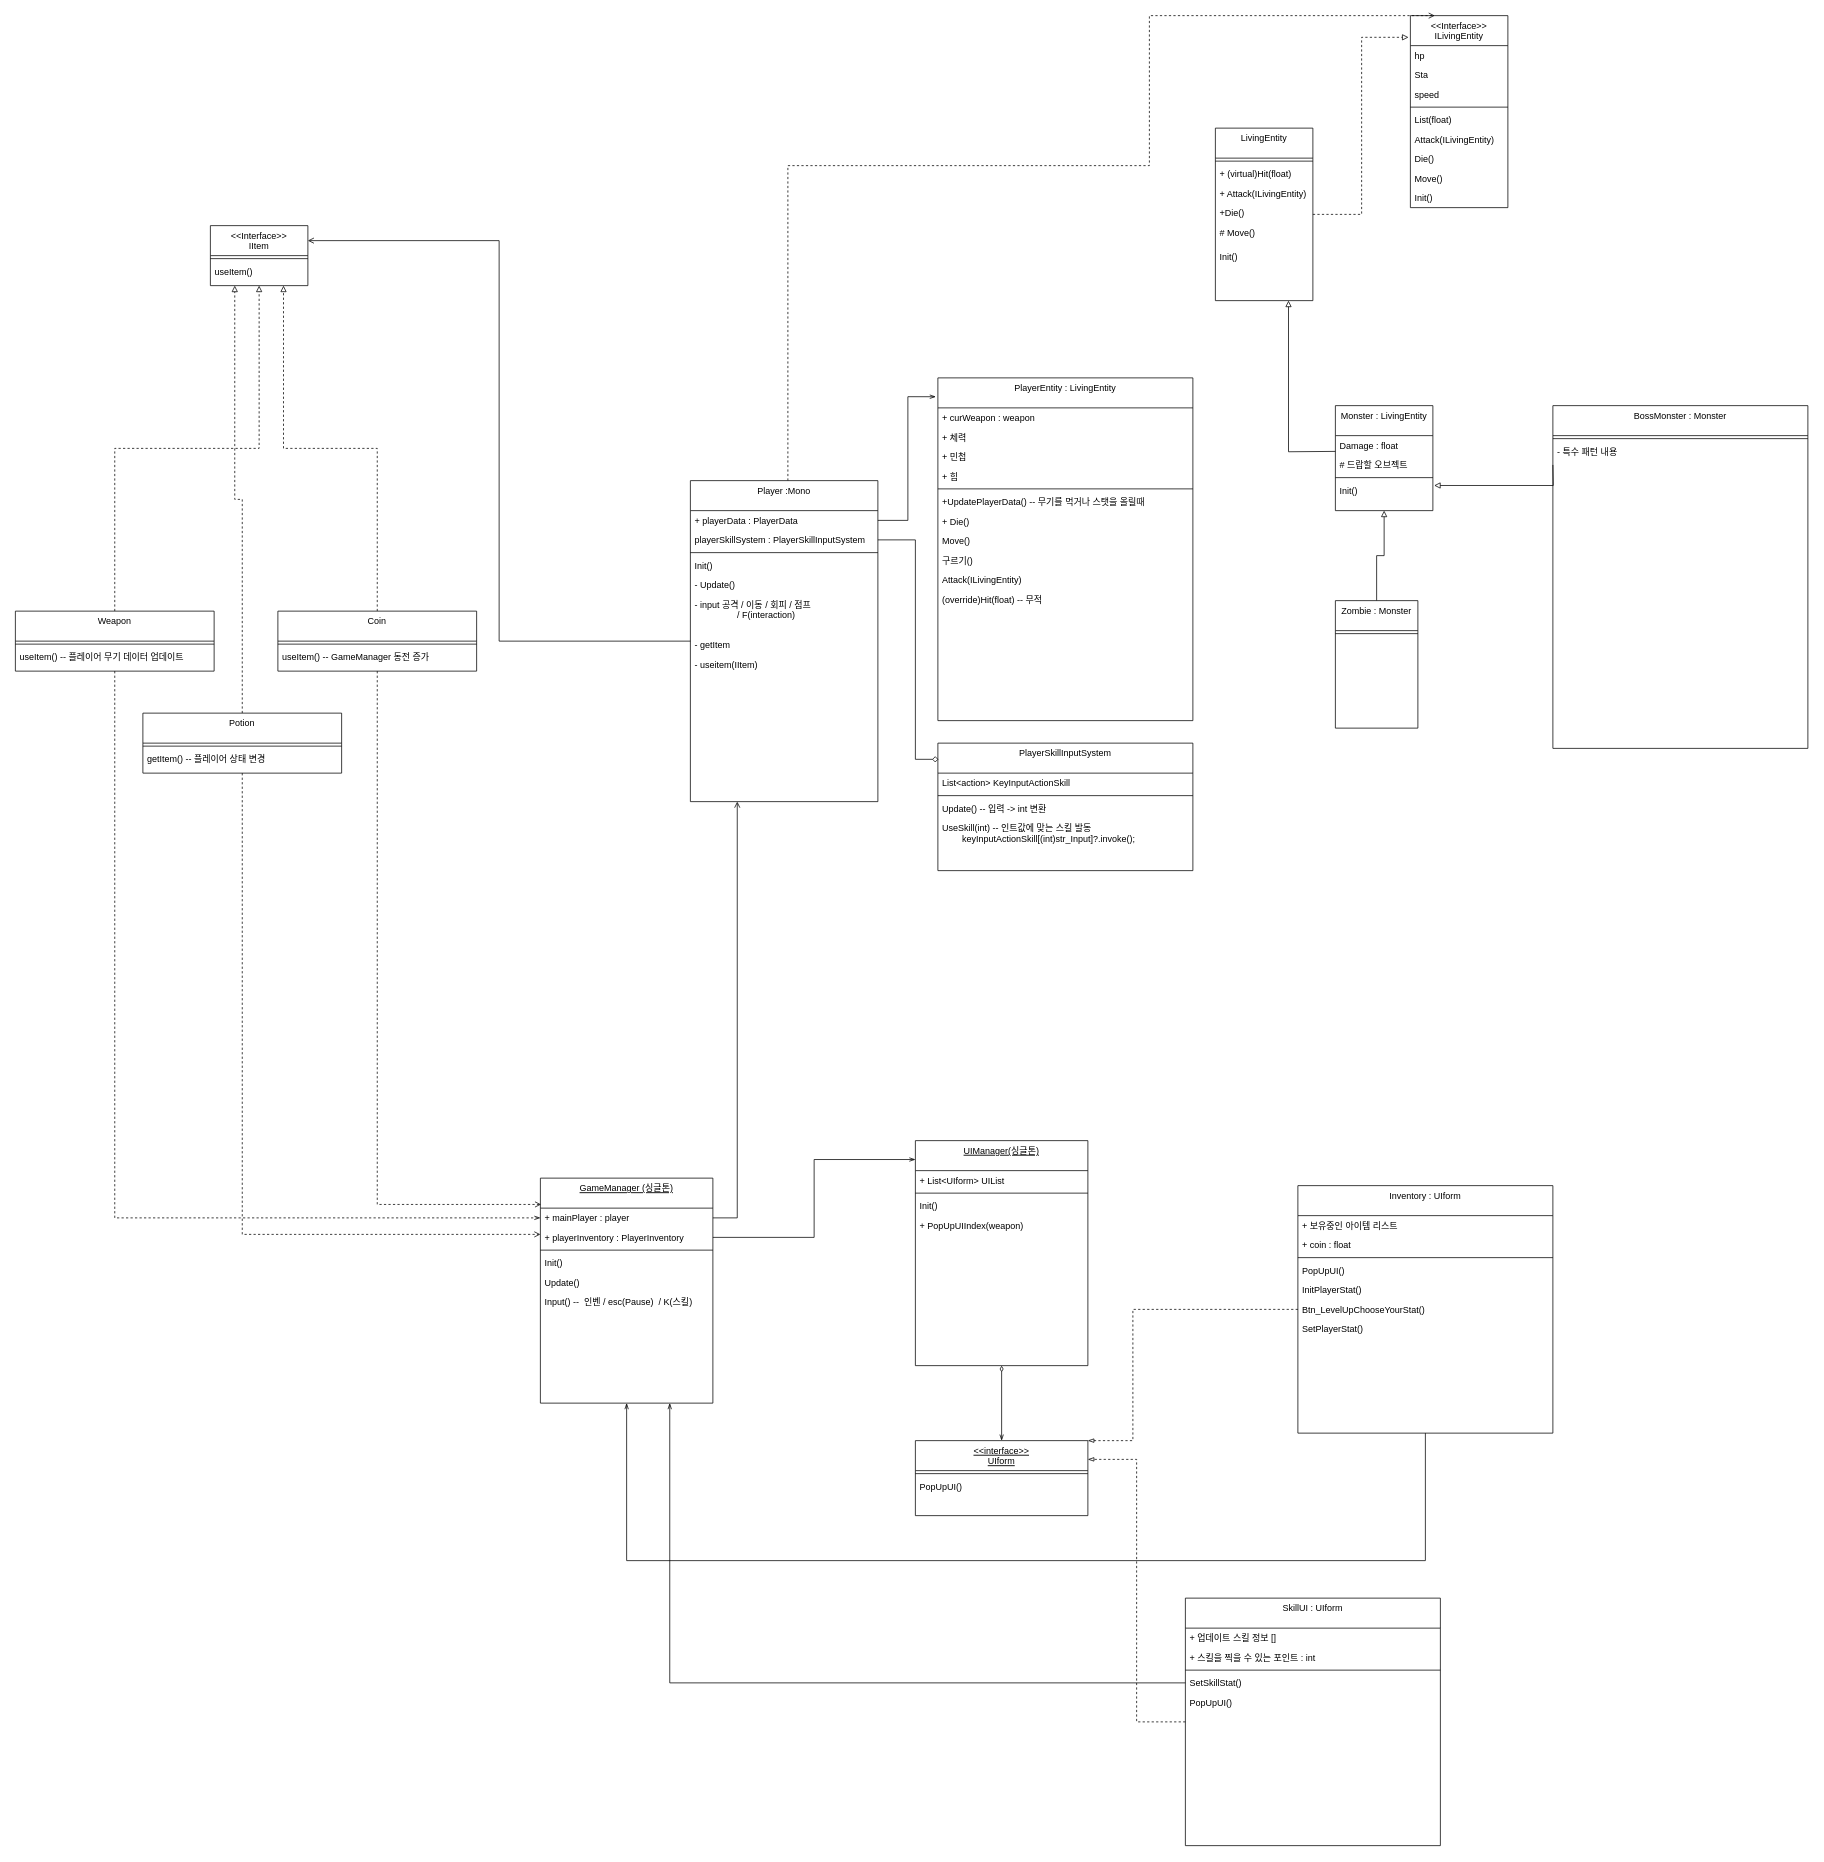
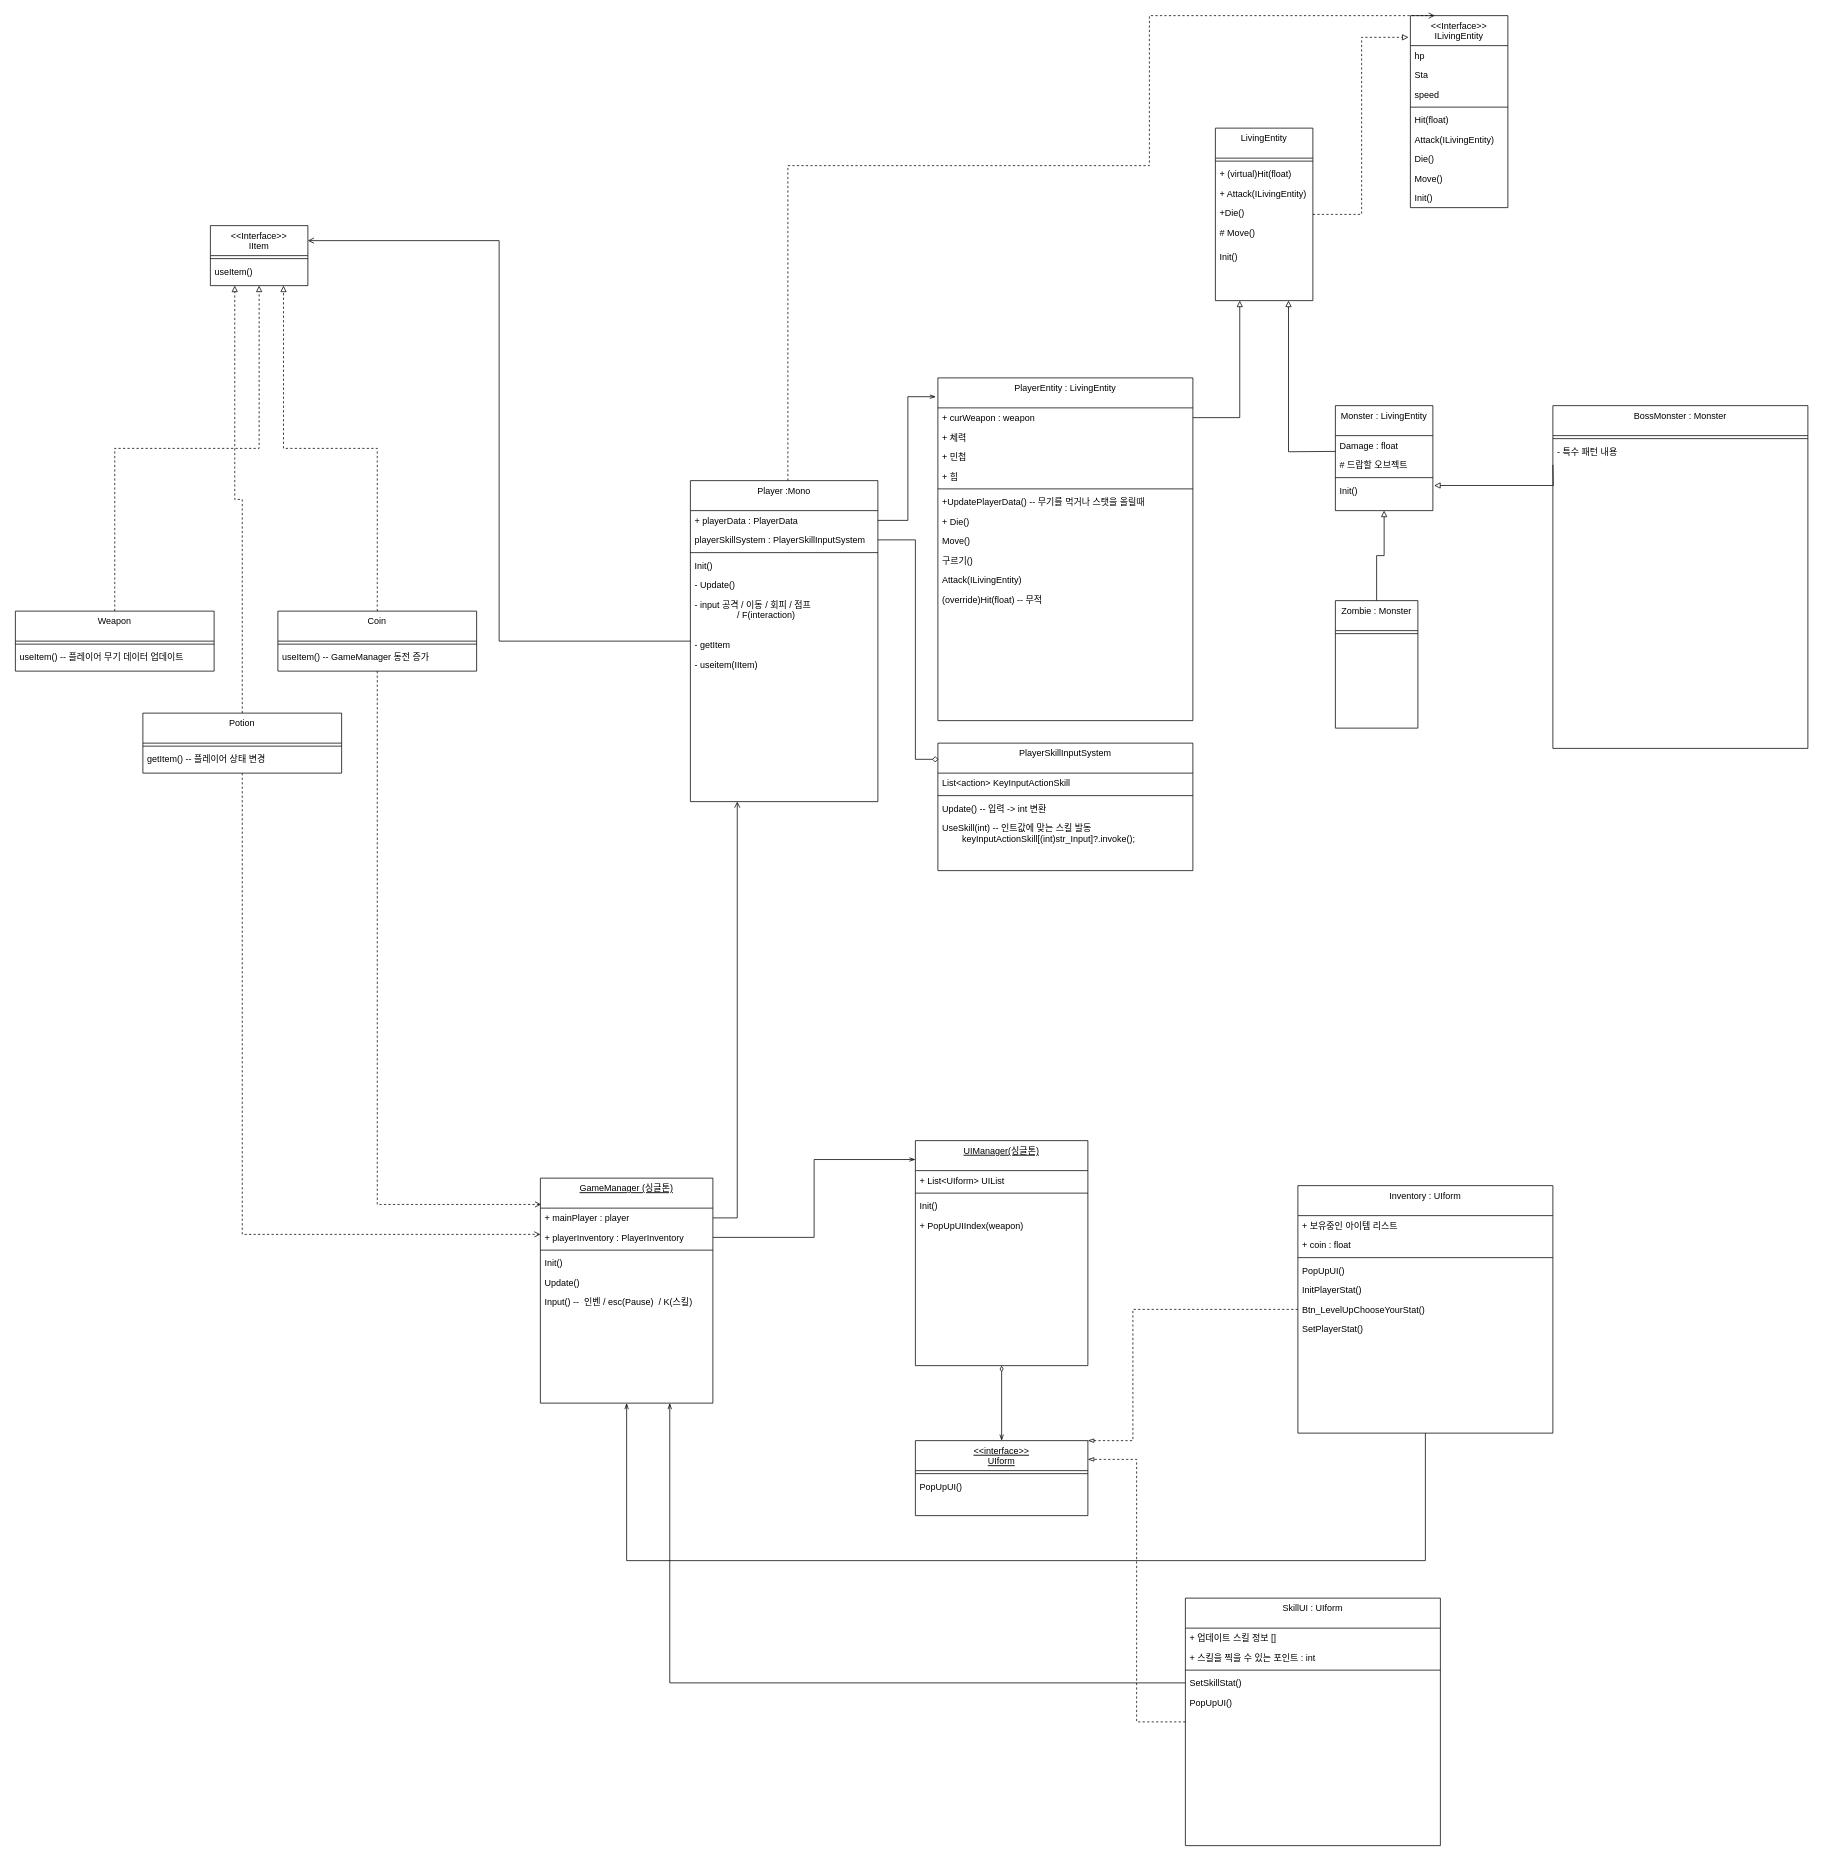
- <mxCell id="7" value="List(float)" style="text;align=left;verticalAlign=top;spacingLeft=4;spacingRight=4;overflow=hidden;rotatable=0;points=[[0,0.5],[1,0.5]];portConstraint=eastwest;" parent="2" vertex="1"><mxGeometry y="126" width="130" height="26" as="geometry" /></mxCell>
+ <mxCell id="7" value="Hit(float)" style="text;align=left;verticalAlign=top;spacingLeft=4;spacingRight=4;overflow=hidden;rotatable=0;points=[[0,0.5],[1,0.5]];portConstraint=eastwest;" parent="2" vertex="1"><mxGeometry y="126" width="130" height="26" as="geometry" /></mxCell>
+ <mxCell id="66" style="edgeStyle=orthogonalEdgeStyle;rounded=0;orthogonalLoop=1;jettySize=auto;html=1;exitX=1;exitY=0.5;exitDx=0;exitDy=0;entryX=0.25;entryY=1;entryDx=0;entryDy=0;endArrow=block;endFill=0;" parent="1" source="54" target="13" edge="1"><mxGeometry relative="1" as="geometry"><mxPoint x="1590" y="973" as="sourcePoint" /></mxGeometry></mxCell>
- <mxCell id="41" style="edgeStyle=orthogonalEdgeStyle;rounded=0;orthogonalLoop=1;jettySize=auto;html=1;entryX=0;entryY=0.5;entryDx=0;entryDy=0;endArrow=openThin;endFill=0;dashed=1;" parent="1" source="42" target="46" edge="1"><mxGeometry relative="1" as="geometry" /></mxCell>
